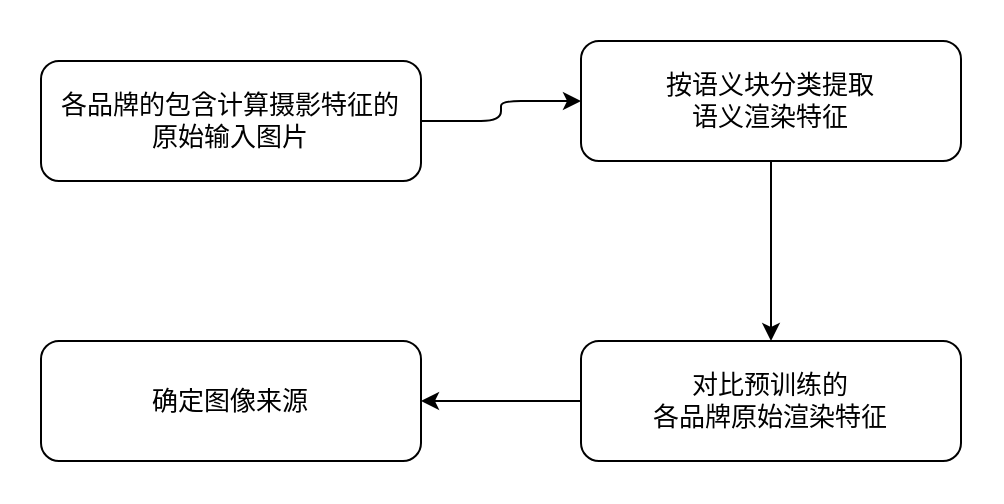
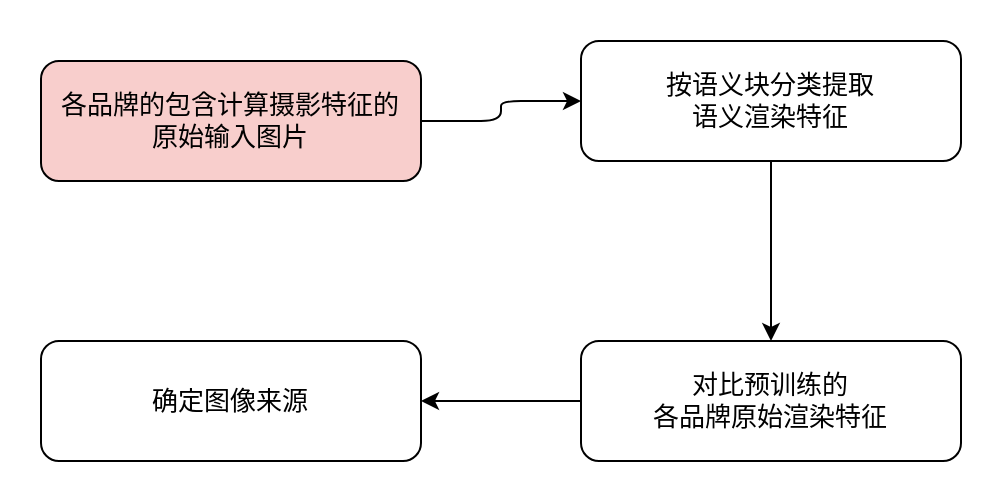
- <mxCell id="3" value="各品牌的包含计算摄影特征的&lt;br&gt;原始输入图片" style="rounded=1;whiteSpace=wrap;html=1;fontSize=13;" vertex="1" parent="1"><mxGeometry x="20" y="30" width="190" height="60" as="geometry" /></mxCell>
+ <mxCell id="3" value="各品牌的包含计算摄影特征的&lt;br&gt;原始输入图片" style="rounded=1;whiteSpace=wrap;html=1;fontSize=13;fillColor=#f8cecc;" vertex="1" parent="1"><mxGeometry x="20" y="30" width="190" height="60" as="geometry" /></mxCell>
